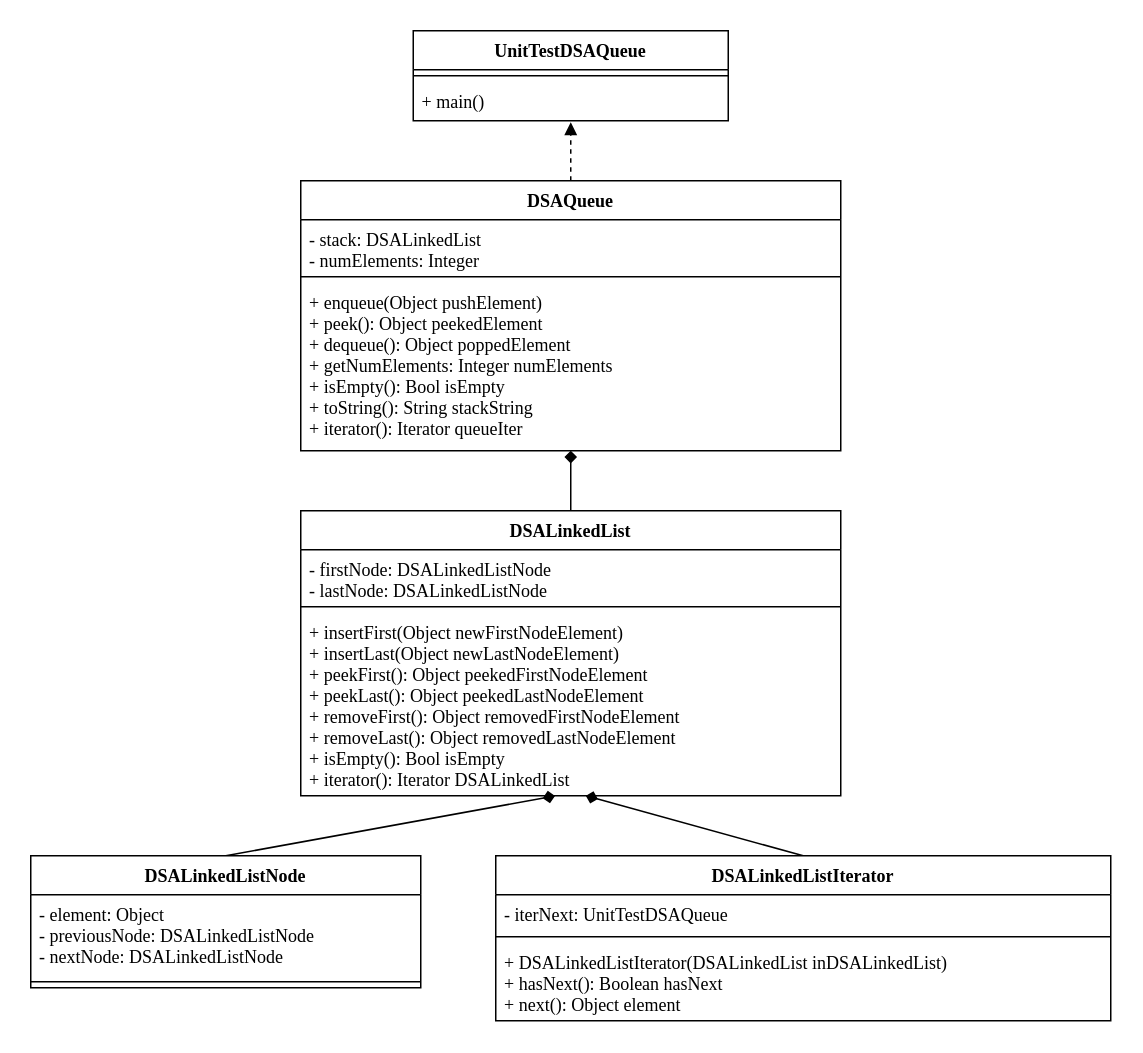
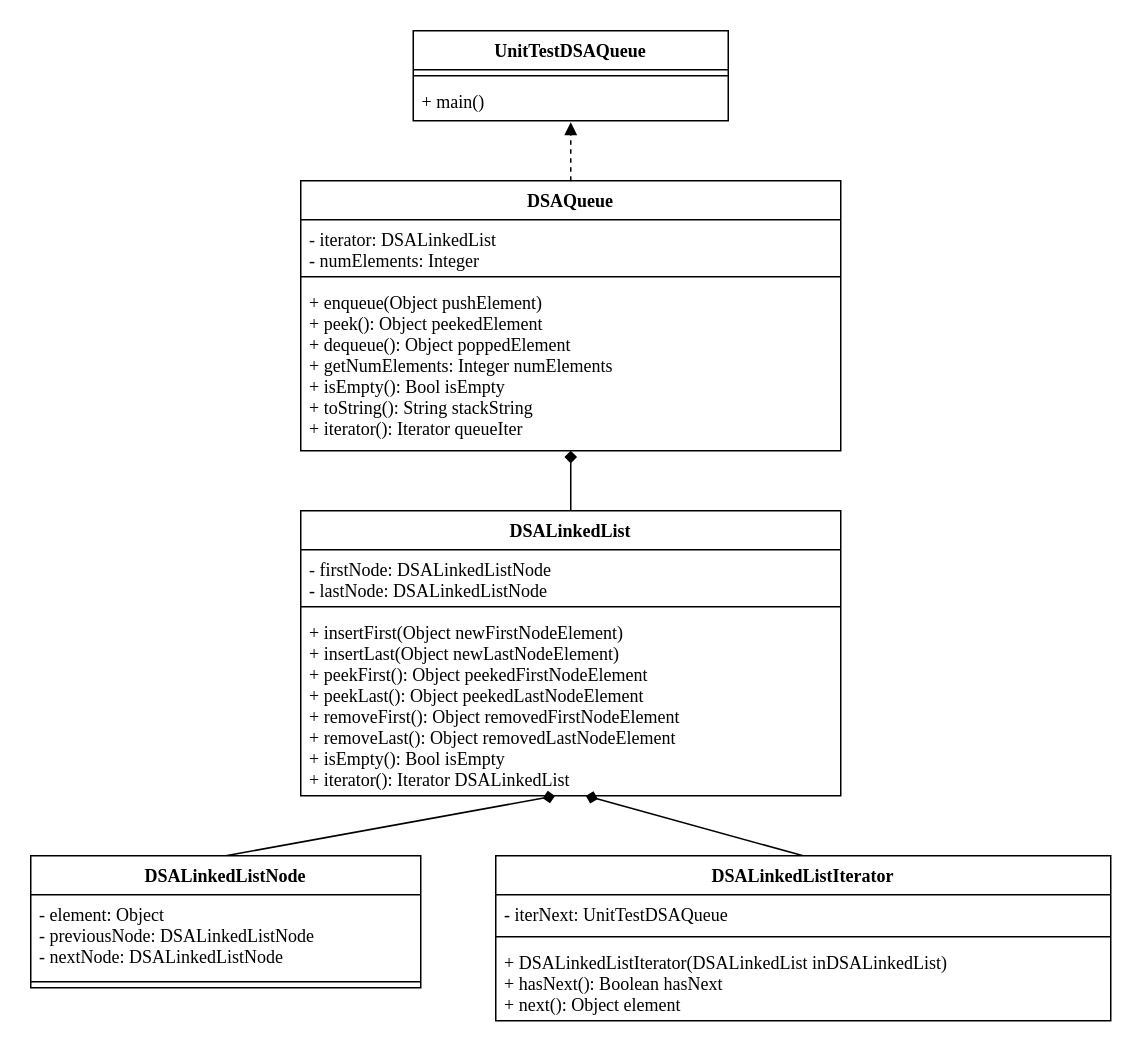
- <mxCell id="18" value="- stack: DSALinkedList&#10;- numElements: Integer" style="text;strokeColor=none;fillColor=none;align=left;verticalAlign=top;spacingLeft=4;spacingRight=4;overflow=hidden;rotatable=0;points=[[0,0.5],[1,0.5]];portConstraint=eastwest;fontFamily=Fira Code;" parent="17" vertex="1"><mxGeometry y="26" width="360" height="34" as="geometry" /></mxCell>
+ <mxCell id="18" value="- iterator: DSALinkedList&#10;- numElements: Integer" style="text;strokeColor=none;fillColor=none;align=left;verticalAlign=top;spacingLeft=4;spacingRight=4;overflow=hidden;rotatable=0;points=[[0,0.5],[1,0.5]];portConstraint=eastwest;fontFamily=Fira Code;" parent="17" vertex="1"><mxGeometry y="26" width="360" height="34" as="geometry" /></mxCell>
